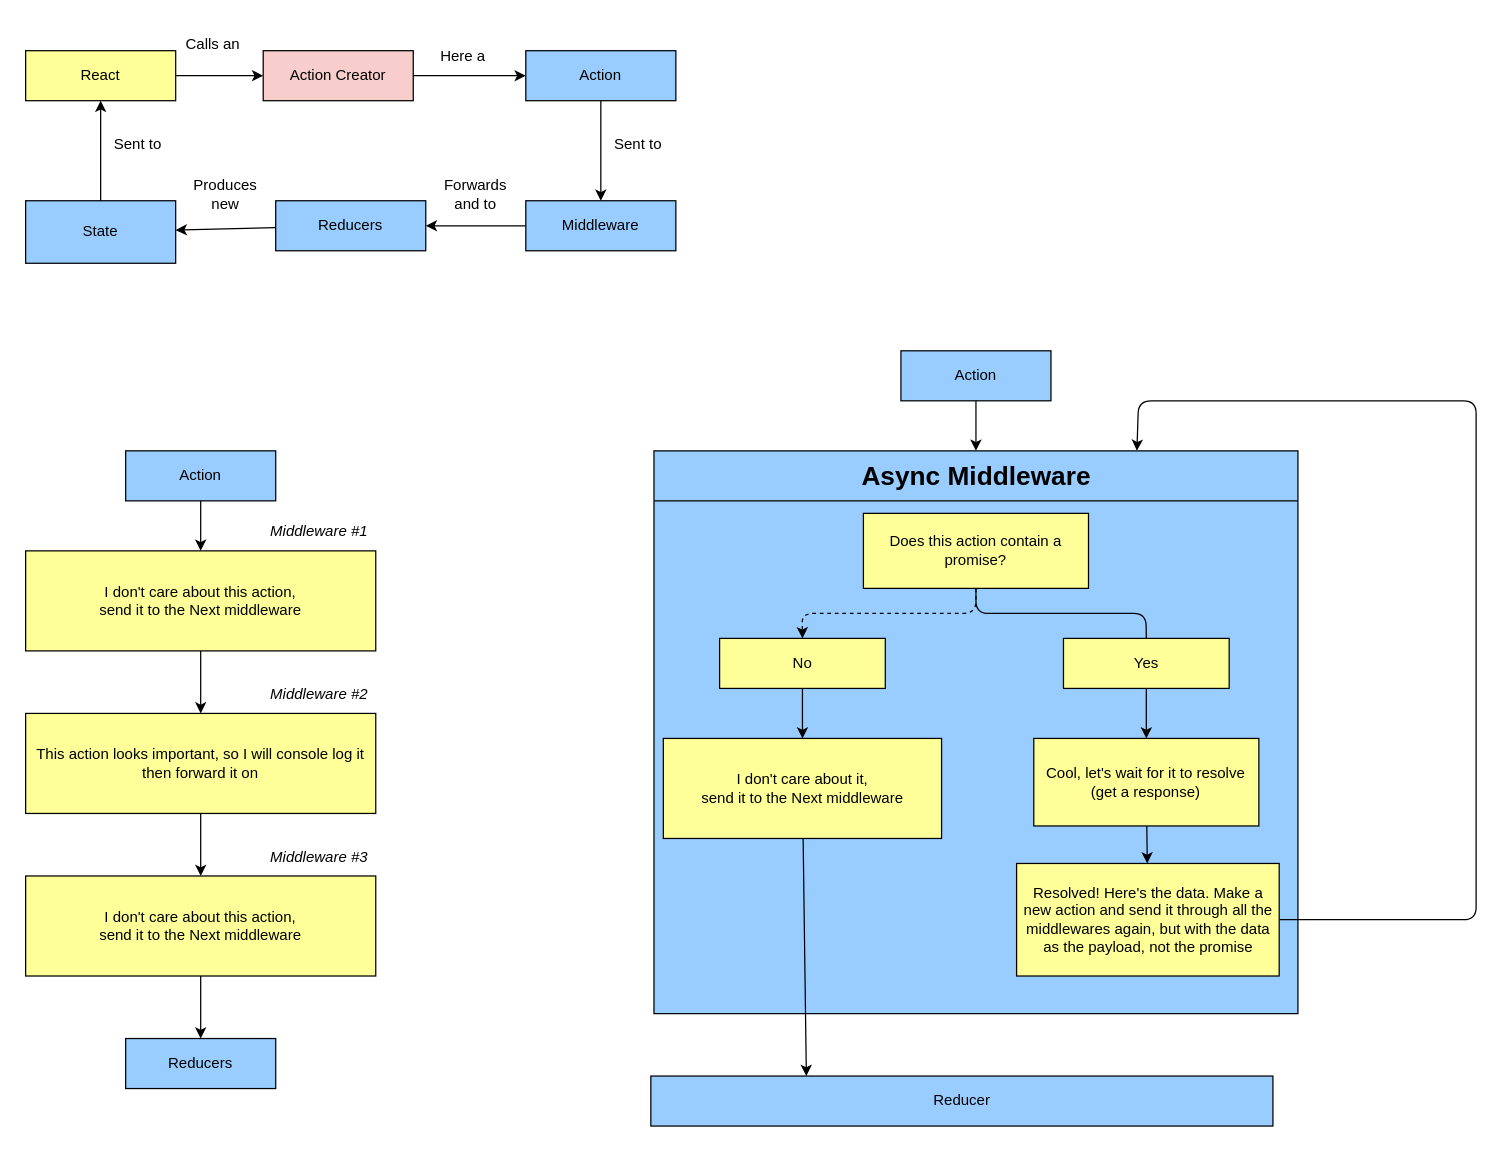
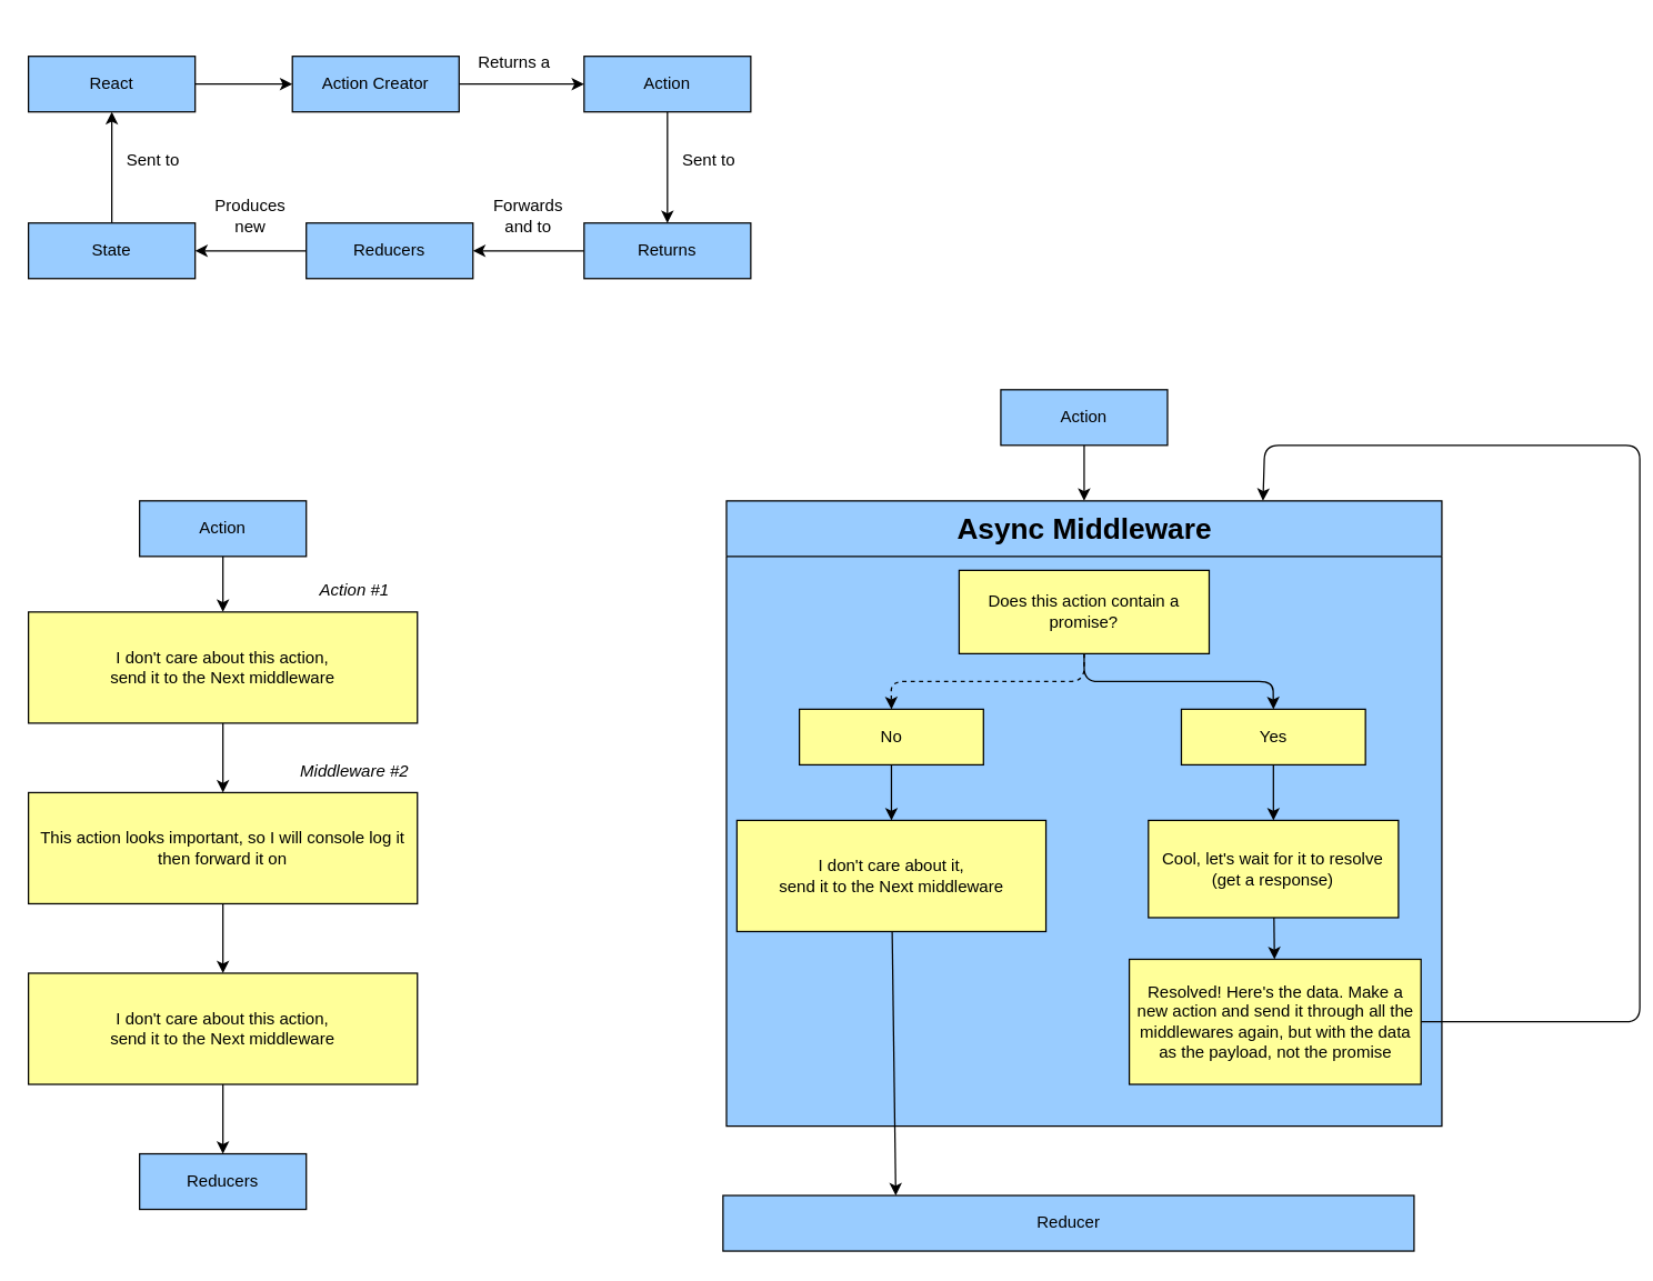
- <mxCell id="14" value="Calls an" style="text;html=1;strokeColor=none;fillColor=none;align=center;verticalAlign=middle;whiteSpace=wrap;rounded=0;" vertex="1" parent="1"><mxGeometry x="140" y="20" width="60" height="30" as="geometry" /></mxCell>
- <mxCell id="15" value="Here a" style="text;html=1;strokeColor=none;fillColor=none;align=center;verticalAlign=middle;whiteSpace=wrap;rounded=0;" vertex="1" parent="1"><mxGeometry x="340" y="30" width="60" height="30" as="geometry" /></mxCell>
+ <mxCell id="15" value="Returns a" style="text;html=1;strokeColor=none;fillColor=none;align=center;verticalAlign=middle;whiteSpace=wrap;rounded=0;" vertex="1" parent="1"><mxGeometry x="340" y="30" width="60" height="30" as="geometry" /></mxCell>
- <mxCell id="3" value="&lt;font color=&quot;#000000&quot;&gt;React&lt;/font&gt;" style="rounded=0;whiteSpace=wrap;html=1;fontFamily=Helvetica;fontSize=12;fontColor=#FFFFFF;fillColor=#ffff99;" vertex="1" parent="1"><mxGeometry x="20" y="40" width="120" height="40" as="geometry" /></mxCell>
+ <mxCell id="3" value="&lt;font color=&quot;#000000&quot;&gt;React&lt;/font&gt;" style="rounded=0;whiteSpace=wrap;html=1;fontFamily=Helvetica;fontSize=12;fontColor=#FFFFFF;fillColor=#99CCFF;" vertex="1" parent="1"><mxGeometry x="20" y="40" width="120" height="40" as="geometry" /></mxCell>
- <mxCell id="5" value="&lt;font color=&quot;#000000&quot;&gt;Action Creator&lt;/font&gt;" style="rounded=0;whiteSpace=wrap;html=1;fontFamily=Helvetica;fontSize=12;fontColor=#FFFFFF;fillColor=#f8cecc;" vertex="1" parent="1"><mxGeometry x="210" y="40" width="120" height="40" as="geometry" /></mxCell>
+ <mxCell id="5" value="&lt;font color=&quot;#000000&quot;&gt;Action Creator&lt;/font&gt;" style="rounded=0;whiteSpace=wrap;html=1;fontFamily=Helvetica;fontSize=12;fontColor=#FFFFFF;fillColor=#99CCFF;" vertex="1" parent="1"><mxGeometry x="210" y="40" width="120" height="40" as="geometry" /></mxCell>
- <mxCell id="9" value="&lt;font color=&quot;#000000&quot;&gt;Middleware&lt;/font&gt;" style="rounded=0;whiteSpace=wrap;html=1;fontFamily=Helvetica;fontSize=12;fontColor=#FFFFFF;fillColor=#99CCFF;" vertex="1" parent="1"><mxGeometry x="420" y="160" width="120" height="40" as="geometry" /></mxCell>
+ <mxCell id="9" value="&lt;font color=&quot;#000000&quot;&gt;Returns&lt;/font&gt;" style="rounded=0;whiteSpace=wrap;html=1;fontFamily=Helvetica;fontSize=12;fontColor=#FFFFFF;fillColor=#99CCFF;" vertex="1" parent="1"><mxGeometry x="420" y="160" width="120" height="40" as="geometry" /></mxCell>
- <mxCell id="13" value="&lt;font color=&quot;#000000&quot;&gt;State&lt;/font&gt;" style="rounded=0;whiteSpace=wrap;html=1;fontFamily=Helvetica;fontSize=12;fontColor=#FFFFFF;fillColor=#99CCFF;" vertex="1" parent="1"><mxGeometry x="20" y="160" width="120" height="50" as="geometry" /></mxCell>
+ <mxCell id="13" value="&lt;font color=&quot;#000000&quot;&gt;State&lt;/font&gt;" style="rounded=0;whiteSpace=wrap;html=1;fontFamily=Helvetica;fontSize=12;fontColor=#FFFFFF;fillColor=#99CCFF;" vertex="1" parent="1"><mxGeometry x="20" y="160" width="120" height="40" as="geometry" /></mxCell>
- <mxCell id="29" value="Middleware #1" style="text;html=1;strokeColor=none;fillColor=none;align=center;verticalAlign=middle;whiteSpace=wrap;rounded=0;fontStyle=2" vertex="1" parent="1"><mxGeometry x="200" y="410" width="110" height="30" as="geometry" /></mxCell>
+ <mxCell id="29" value="Action #1" style="text;html=1;strokeColor=none;fillColor=none;align=center;verticalAlign=middle;whiteSpace=wrap;rounded=0;fontStyle=2" vertex="1" parent="1"><mxGeometry x="200" y="410" width="110" height="30" as="geometry" /></mxCell>
- <mxCell id="36" style="edgeStyle=none;html=1;entryX=0.5;entryY=0;entryDx=0;entryDy=0;endArrow=none;" edge="1" parent="34" source="37" target="39"><mxGeometry relative="1" as="geometry"><Array as="points"><mxPoint x="257.5" y="130" /><mxPoint x="393.5" y="130" /></Array></mxGeometry></mxCell>
+ <mxCell id="36" style="edgeStyle=none;html=1;entryX=0.5;entryY=0;entryDx=0;entryDy=0;" edge="1" parent="34" source="37" target="39"><mxGeometry relative="1" as="geometry"><Array as="points"><mxPoint x="257.5" y="130" /><mxPoint x="393.5" y="130" /></Array></mxGeometry></mxCell>
- <mxCell id="31" value="Middleware #3" style="text;html=1;strokeColor=none;fillColor=none;align=center;verticalAlign=middle;whiteSpace=wrap;rounded=0;fontStyle=2" vertex="1" parent="1"><mxGeometry x="200" y="670" width="110" height="30" as="geometry" /></mxCell>
